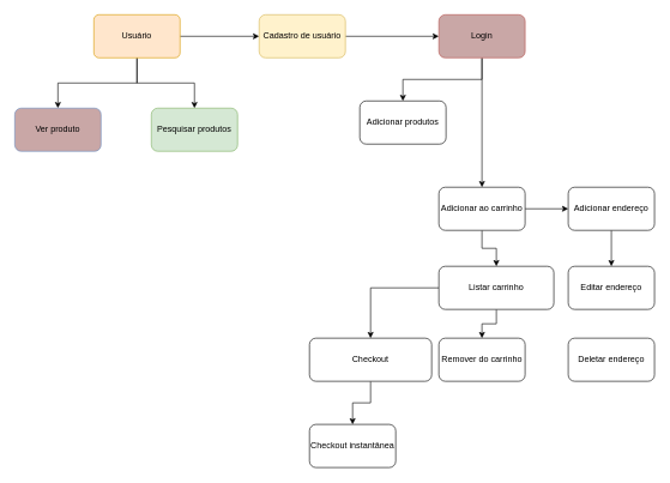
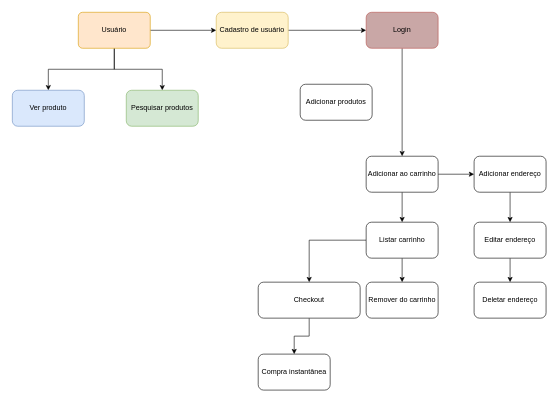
- <mxCell id="8" style="edgeStyle=orthogonalEdgeStyle;rounded=0;orthogonalLoop=1;jettySize=auto;html=1;entryX=0.5;entryY=0;entryDx=0;entryDy=0;" edge="1" parent="1" source="10" target="13"><mxGeometry relative="1" as="geometry" /></mxCell>
- <mxCell id="11" value="Ver produto" style="rounded=1;whiteSpace=wrap;html=1;fillColor=#c9a7a6;strokeColor=#6c8ebf;" vertex="1" parent="1"><mxGeometry x="20" y="150" width="120" height="60" as="geometry" /></mxCell>
+ <mxCell id="11" value="Ver produto" style="rounded=1;whiteSpace=wrap;html=1;fillColor=#dae8fc;strokeColor=#6c8ebf;" vertex="1" parent="1"><mxGeometry x="20" y="150" width="120" height="60" as="geometry" /></mxCell>
- <mxCell id="19" value="Listar carrinho" style="rounded=1;whiteSpace=wrap;html=1;" vertex="1" parent="1"><mxGeometry x="610" y="370" width="160" height="60" as="geometry" /></mxCell>
+ <mxCell id="19" value="Listar carrinho" style="rounded=1;whiteSpace=wrap;html=1;" vertex="1" parent="1"><mxGeometry x="610" y="370" width="120" height="60" as="geometry" /></mxCell>
+ <mxCell id="22" style="edgeStyle=orthogonalEdgeStyle;rounded=0;orthogonalLoop=1;jettySize=auto;html=1;entryX=0.5;entryY=0;entryDx=0;entryDy=0;" edge="1" parent="1" source="23" target="27"><mxGeometry relative="1" as="geometry" /></mxCell>
- <mxCell id="28" value="Checkout instantânea" style="rounded=1;whiteSpace=wrap;html=1;" vertex="1" parent="1"><mxGeometry x="430" y="590" width="120" height="60" as="geometry" /></mxCell>
+ <mxCell id="28" value="Compra instantânea" style="rounded=1;whiteSpace=wrap;html=1;" vertex="1" parent="1"><mxGeometry x="430" y="590" width="120" height="60" as="geometry" /></mxCell>
